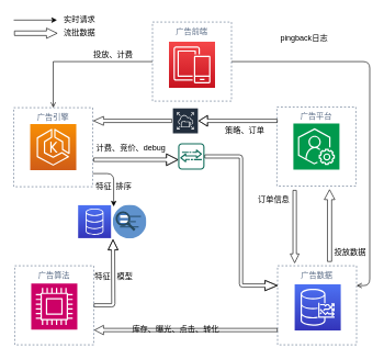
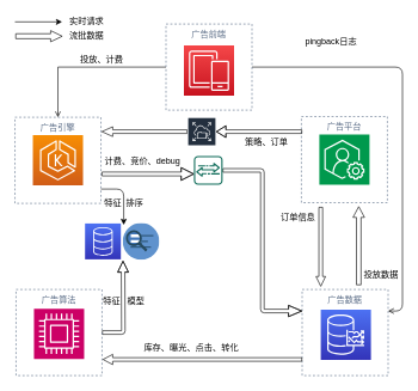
- <mxCell id="25" value="投放、计费" style="text;html=1;align=center;verticalAlign=middle;resizable=0;points=[];autosize=1;" parent="1" vertex="1"><mxGeometry x="131" y="73" width="80" height="20" as="geometry" /></mxCell>
+ <mxCell id="25" value="投放、计费" style="text;html=1;align=center;verticalAlign=middle;resizable=0;points=[];autosize=1;" parent="1" vertex="1"><mxGeometry x="101" y="73" width="80" height="20" as="geometry" /></mxCell>
- <mxCell id="36" value="库存、曝光、点击、转化" style="text;html=1;align=center;verticalAlign=middle;resizable=0;points=[];autosize=1;" parent="1" vertex="1"><mxGeometry x="191" y="489" width="150" height="20" as="geometry" /></mxCell>
+ <mxCell id="36" value="库存、曝光、点击、转化" style="text;html=1;align=center;verticalAlign=middle;resizable=0;points=[];autosize=1;" parent="1" vertex="1"><mxGeometry x="191" y="474" width="150" height="20" as="geometry" /></mxCell>
